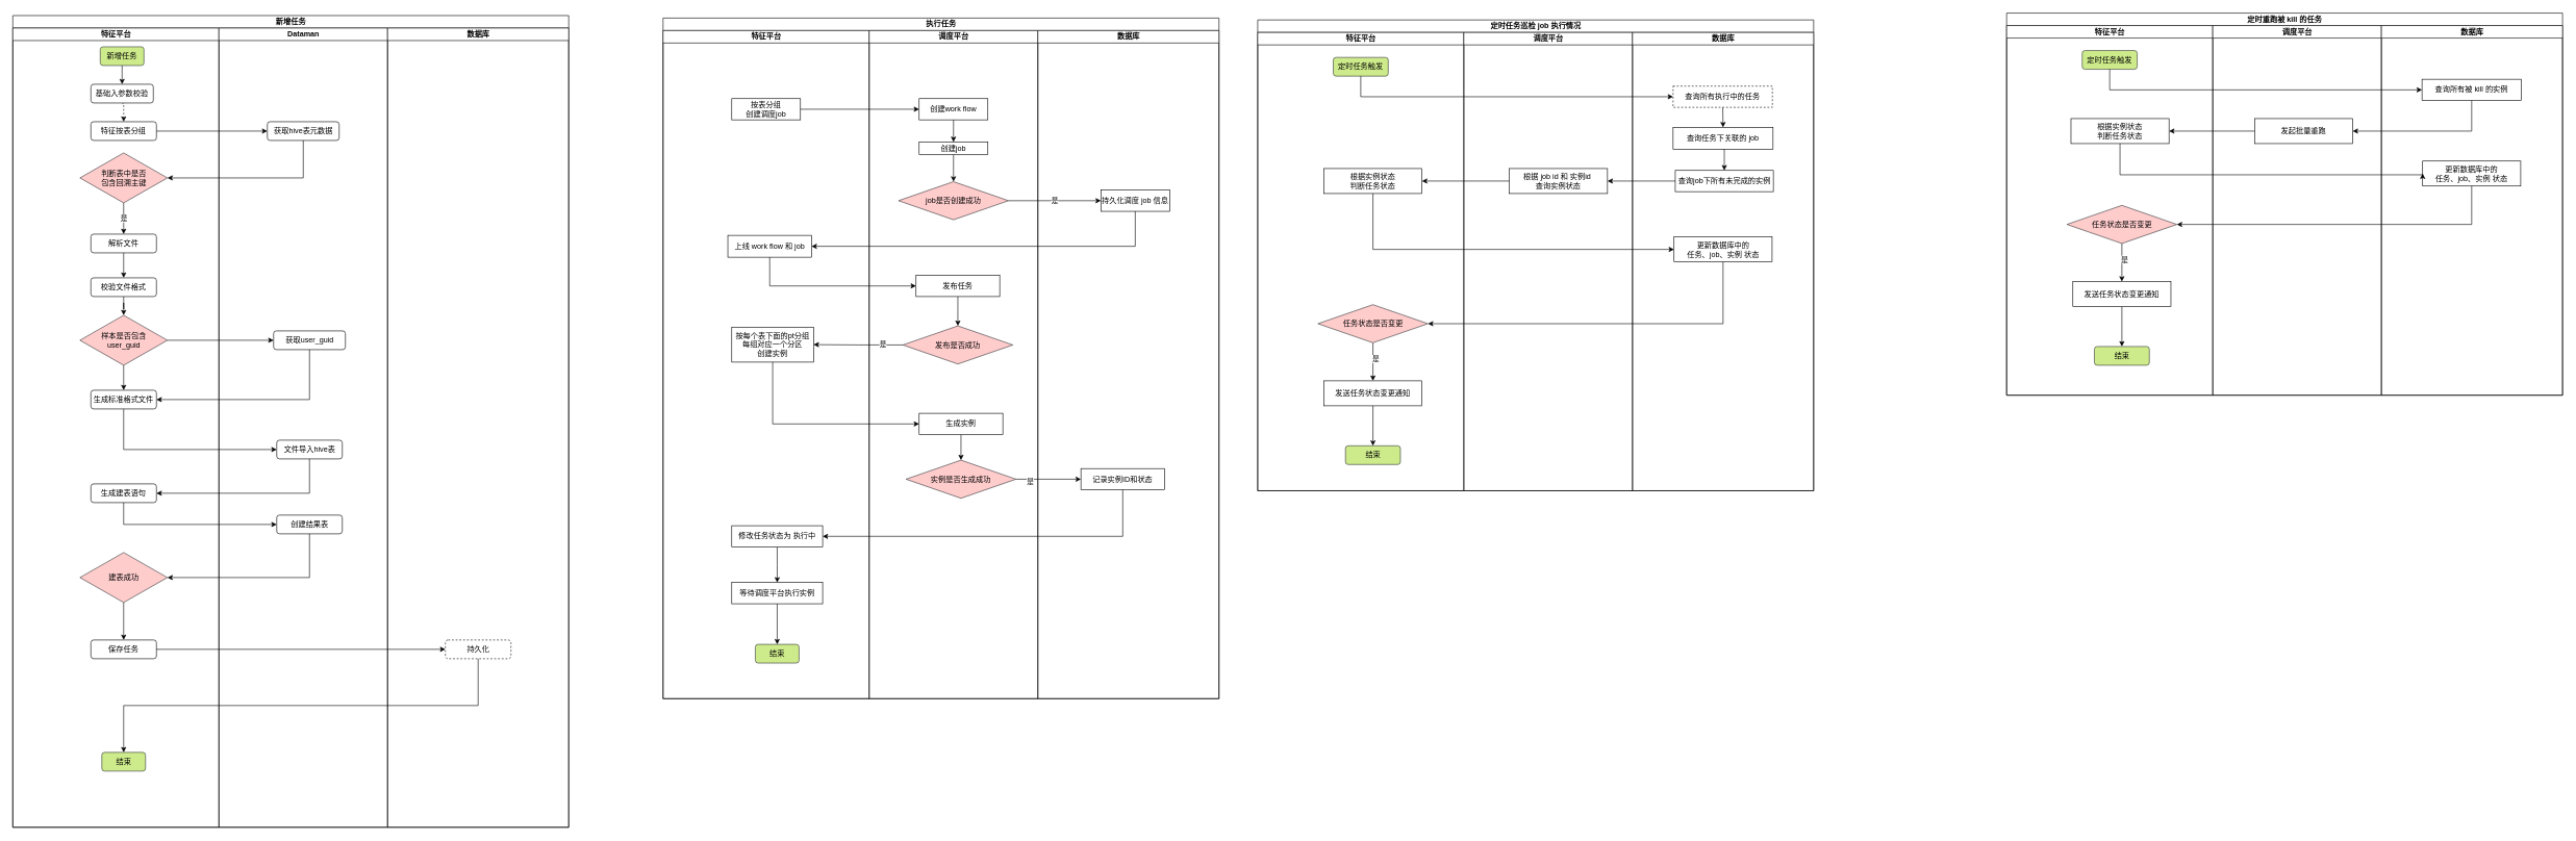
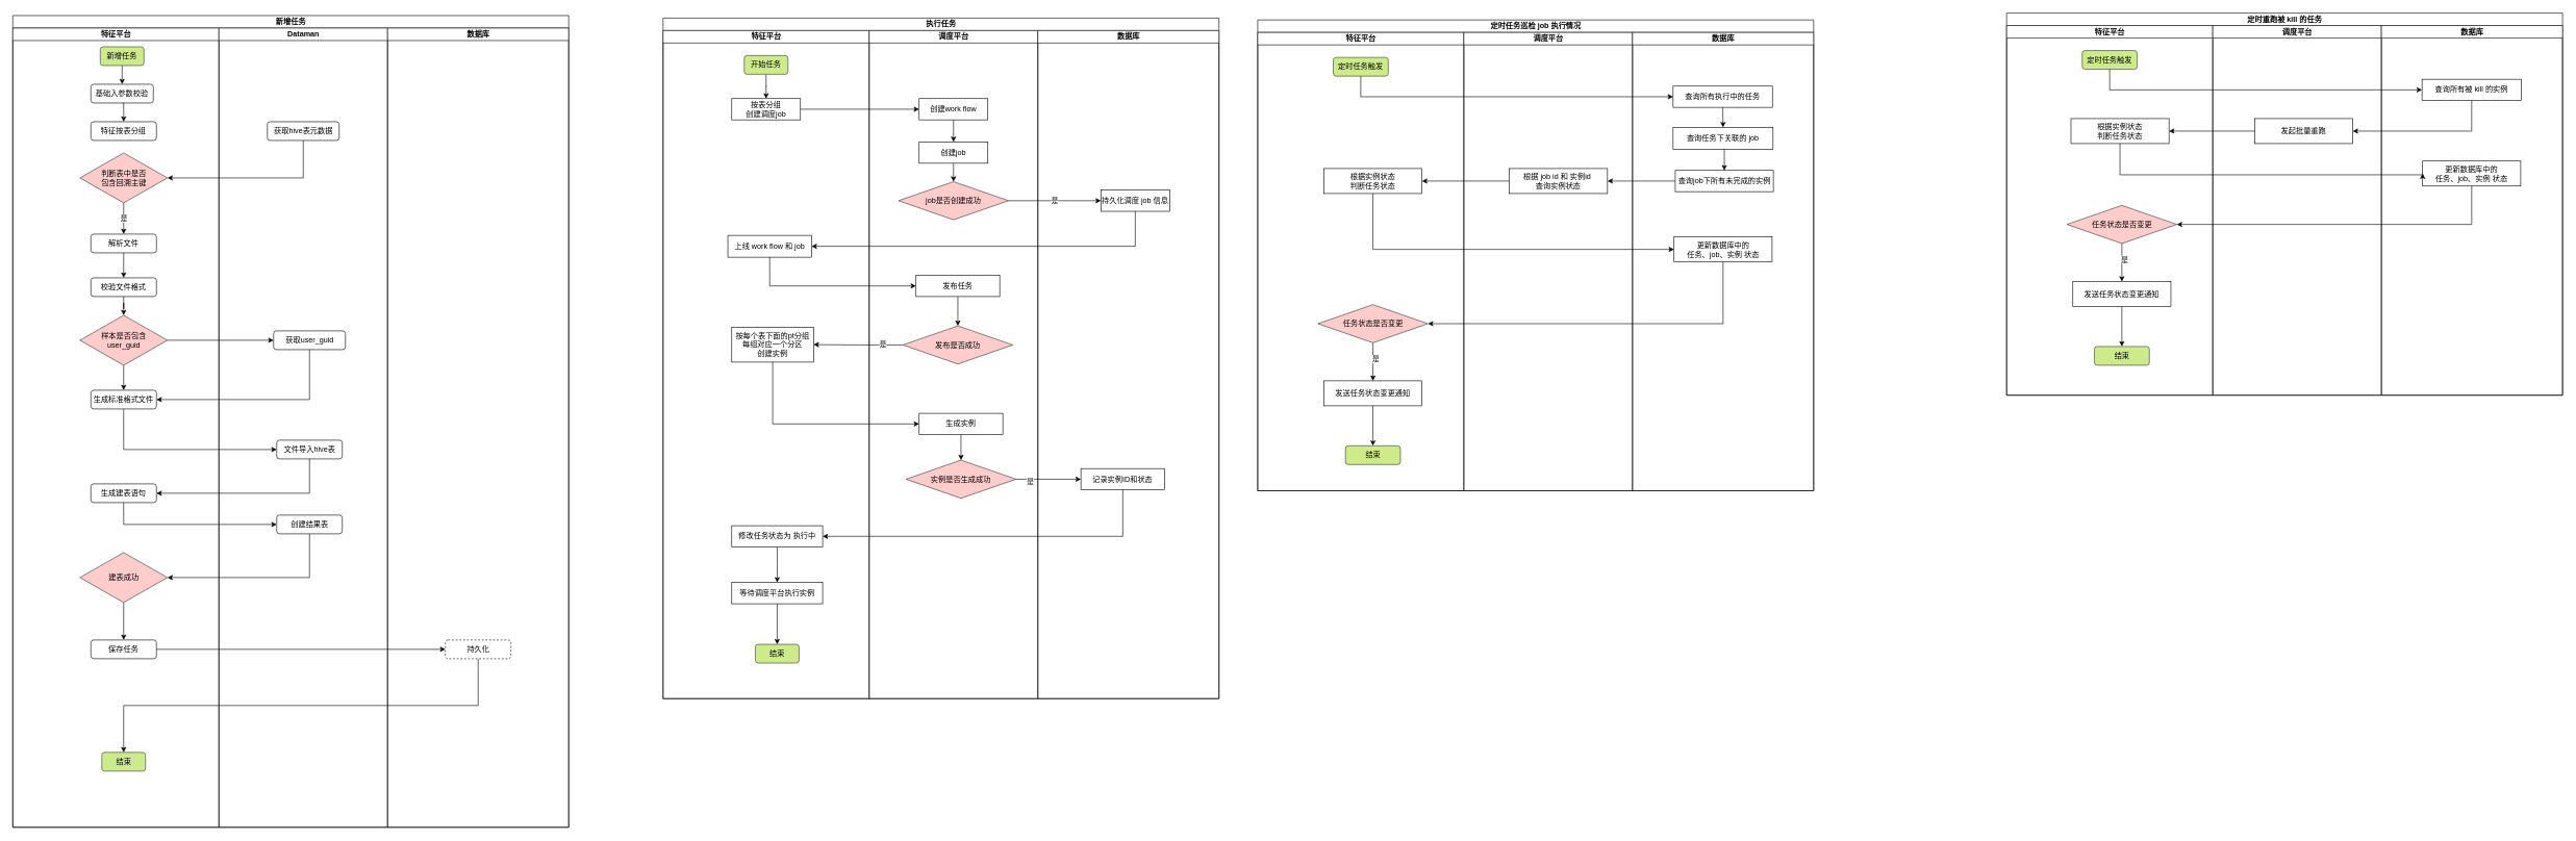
+ <mxCell id="43" value="开始任务" style="rounded=1;whiteSpace=wrap;html=1;fillColor=#cdeb8b;strokeColor=#36393d;" vertex="1" parent="41"><mxGeometry x="130" y="40" width="70" height="30" as="geometry" /></mxCell>
+ <mxCell id="42" style="edgeStyle=orthogonalEdgeStyle;rounded=0;orthogonalLoop=1;jettySize=auto;html=1;exitX=0.5;exitY=1;exitDx=0;exitDy=0;" edge="1" parent="41" source="43" target="44"><mxGeometry relative="1" as="geometry" /></mxCell>
- <mxCell id="91" value="查询所有执行中的任务" style="rounded=0;whiteSpace=wrap;html=1;dashed=1;" vertex="1" parent="89"><mxGeometry x="65" y="86" width="159" height="34" as="geometry" /></mxCell>
+ <mxCell id="91" value="查询所有执行中的任务" style="rounded=0;whiteSpace=wrap;html=1;" vertex="1" parent="89"><mxGeometry x="65" y="86" width="159" height="34" as="geometry" /></mxCell>
- <mxCell id="7" style="edgeStyle=orthogonalEdgeStyle;rounded=0;orthogonalLoop=1;jettySize=auto;html=1;exitX=0.5;exitY=1;exitDx=0;exitDy=0;entryX=0.5;entryY=0;entryDx=0;entryDy=0;dashed=1;" edge="1" parent="3" source="8" target="9"><mxGeometry relative="1" as="geometry"><mxPoint x="175" y="140" as="targetPoint" /></mxGeometry></mxCell>
+ <mxCell id="7" style="edgeStyle=orthogonalEdgeStyle;rounded=0;orthogonalLoop=1;jettySize=auto;html=1;exitX=0.5;exitY=1;exitDx=0;exitDy=0;entryX=0.5;entryY=0;entryDx=0;entryDy=0;" edge="1" parent="3" source="8" target="9"><mxGeometry relative="1" as="geometry"><mxPoint x="175" y="140" as="targetPoint" /></mxGeometry></mxCell>
- <mxCell id="28" style="edgeStyle=orthogonalEdgeStyle;rounded=0;orthogonalLoop=1;jettySize=auto;html=1;exitX=1;exitY=0.5;exitDx=0;exitDy=0;entryX=0;entryY=0.5;entryDx=0;entryDy=0;" edge="1" parent="2" source="9" target="24"><mxGeometry relative="1" as="geometry" /></mxCell>
- <mxCell id="56" value="创建job" style="rounded=0;whiteSpace=wrap;html=1;" vertex="1" parent="52"><mxGeometry x="80" y="178.5" width="110" height="20" as="geometry" /></mxCell>
+ <mxCell id="56" value="创建job" style="rounded=0;whiteSpace=wrap;html=1;" vertex="1" parent="52"><mxGeometry x="80" y="178.5" width="110" height="34" as="geometry" /></mxCell>
